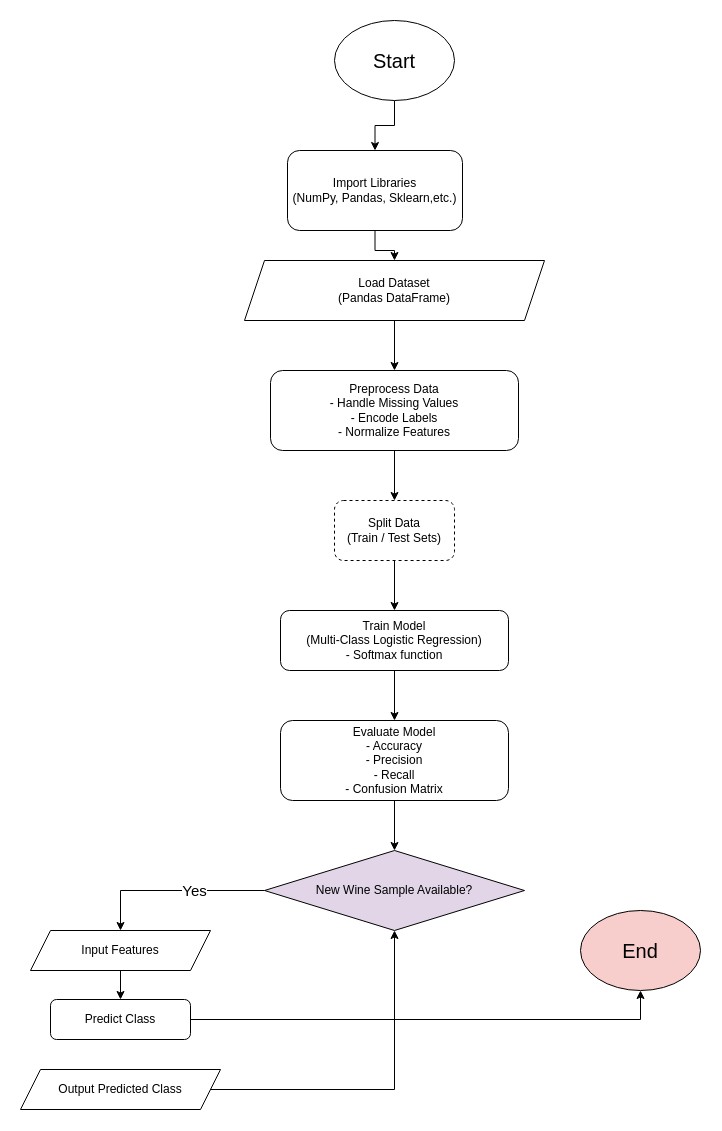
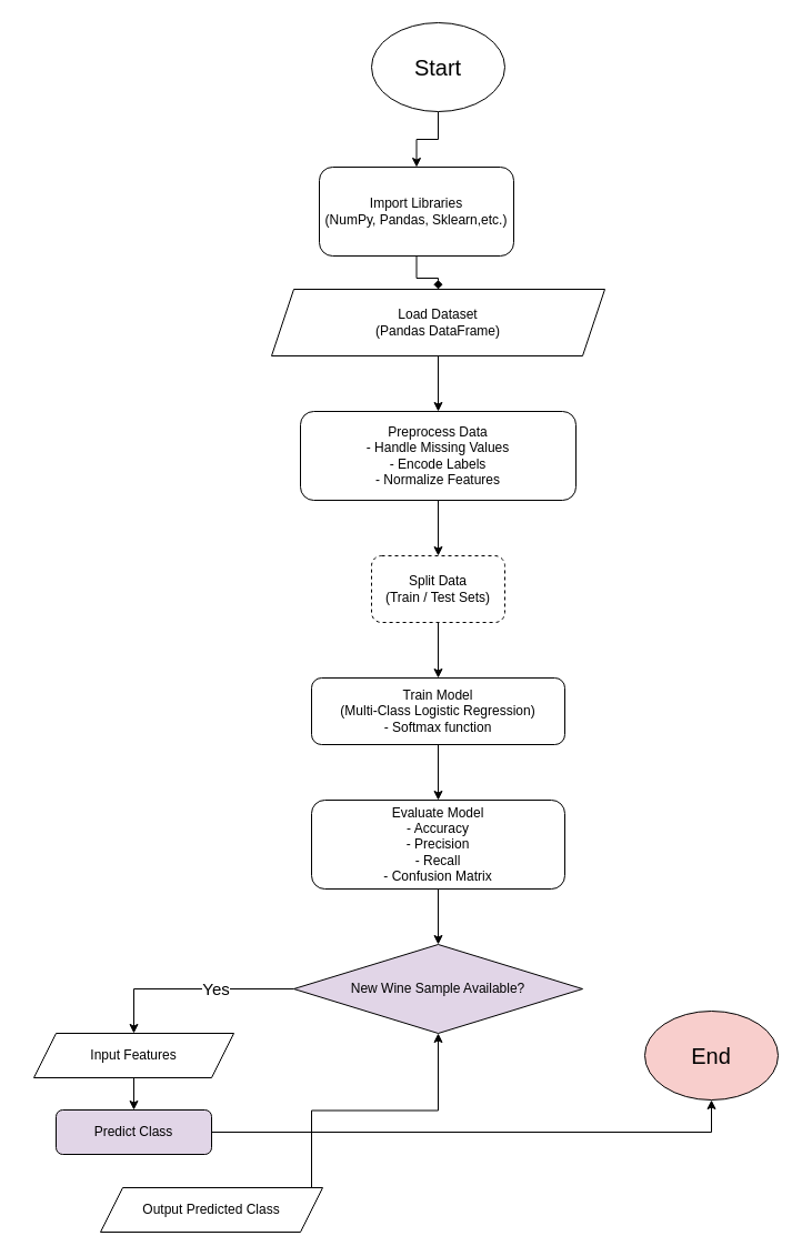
- <mxCell id="4" value="" style="edgeStyle=orthogonalEdgeStyle;rounded=0;orthogonalLoop=1;jettySize=auto;html=1;" edge="1" parent="1" source="5" target="7"><mxGeometry relative="1" as="geometry" /></mxCell>
+ <mxCell id="4" value="" style="edgeStyle=orthogonalEdgeStyle;rounded=0;orthogonalLoop=1;jettySize=auto;html=1;endArrow=diamond;" edge="1" parent="1" source="5" target="7"><mxGeometry relative="1" as="geometry" /></mxCell>
- <mxCell id="22" value="Predict Class" style="rounded=1;whiteSpace=wrap;html=1;" vertex="1" parent="1"><mxGeometry x="50" y="999" width="140" height="40" as="geometry" /></mxCell>
+ <mxCell id="22" value="Predict Class" style="rounded=1;whiteSpace=wrap;html=1;fillColor=#e1d5e7;" vertex="1" parent="1"><mxGeometry x="50" y="999" width="140" height="40" as="geometry" /></mxCell>
- <mxCell id="24" value="Output Predicted Class" style="shape=parallelogram;perimeter=parallelogramPerimeter;whiteSpace=wrap;html=1;fixedSize=1;" vertex="1" parent="1"><mxGeometry x="20" y="1069" width="200" height="40" as="geometry" /></mxCell>
+ <mxCell id="24" value="Output Predicted Class" style="shape=parallelogram;perimeter=parallelogramPerimeter;whiteSpace=wrap;html=1;fixedSize=1;" vertex="1" parent="1"><mxGeometry x="90" y="1069" width="200" height="40" as="geometry" /></mxCell>
